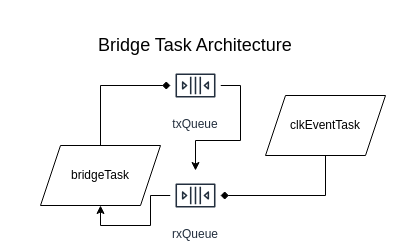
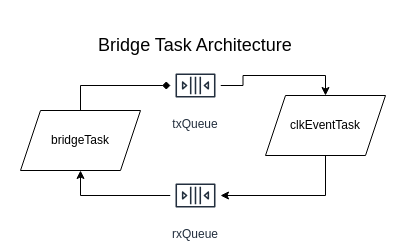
- <mxCell id="4" style="edgeStyle=orthogonalEdgeStyle;rounded=0;orthogonalLoop=1;jettySize=auto;html=1;exitX=1;exitY=0.5;exitDx=0;exitDy=0;exitPerimeter=0;" parent="1" source="5" target="8" edge="1"><mxGeometry relative="1" as="geometry" /></mxCell>
+ <mxCell id="4" style="edgeStyle=orthogonalEdgeStyle;rounded=0;orthogonalLoop=1;jettySize=auto;html=1;exitX=1;exitY=0.5;exitDx=0;exitDy=0;exitPerimeter=0;entryX=0.5;entryY=0;entryDx=0;entryDy=0;" parent="1" source="5" target="3" edge="1"><mxGeometry relative="1" as="geometry" /></mxCell>
- <mxCell id="2" value="bridgeTask" style="shape=parallelogram;perimeter=parallelogramPerimeter;whiteSpace=wrap;html=1;fixedSize=1;" parent="1" vertex="1"><mxGeometry x="40" y="145" width="120" height="60" as="geometry" /></mxCell>
+ <mxCell id="2" value="bridgeTask" style="shape=parallelogram;perimeter=parallelogramPerimeter;whiteSpace=wrap;html=1;fixedSize=1;" parent="1" vertex="1"><mxGeometry x="20" y="110" width="120" height="60" as="geometry" /></mxCell>
- <mxCell id="9" style="edgeStyle=orthogonalEdgeStyle;rounded=0;orthogonalLoop=1;jettySize=auto;html=1;exitX=0.5;exitY=1;exitDx=0;exitDy=0;entryX=1;entryY=0.5;entryDx=0;entryDy=0;entryPerimeter=0;endArrow=diamond;" parent="1" source="3" target="8" edge="1"><mxGeometry relative="1" as="geometry" /></mxCell>
+ <mxCell id="9" style="edgeStyle=orthogonalEdgeStyle;rounded=0;orthogonalLoop=1;jettySize=auto;html=1;exitX=0.5;exitY=1;exitDx=0;exitDy=0;entryX=1;entryY=0.5;entryDx=0;entryDy=0;entryPerimeter=0;" parent="1" source="3" target="8" edge="1"><mxGeometry relative="1" as="geometry" /></mxCell>
